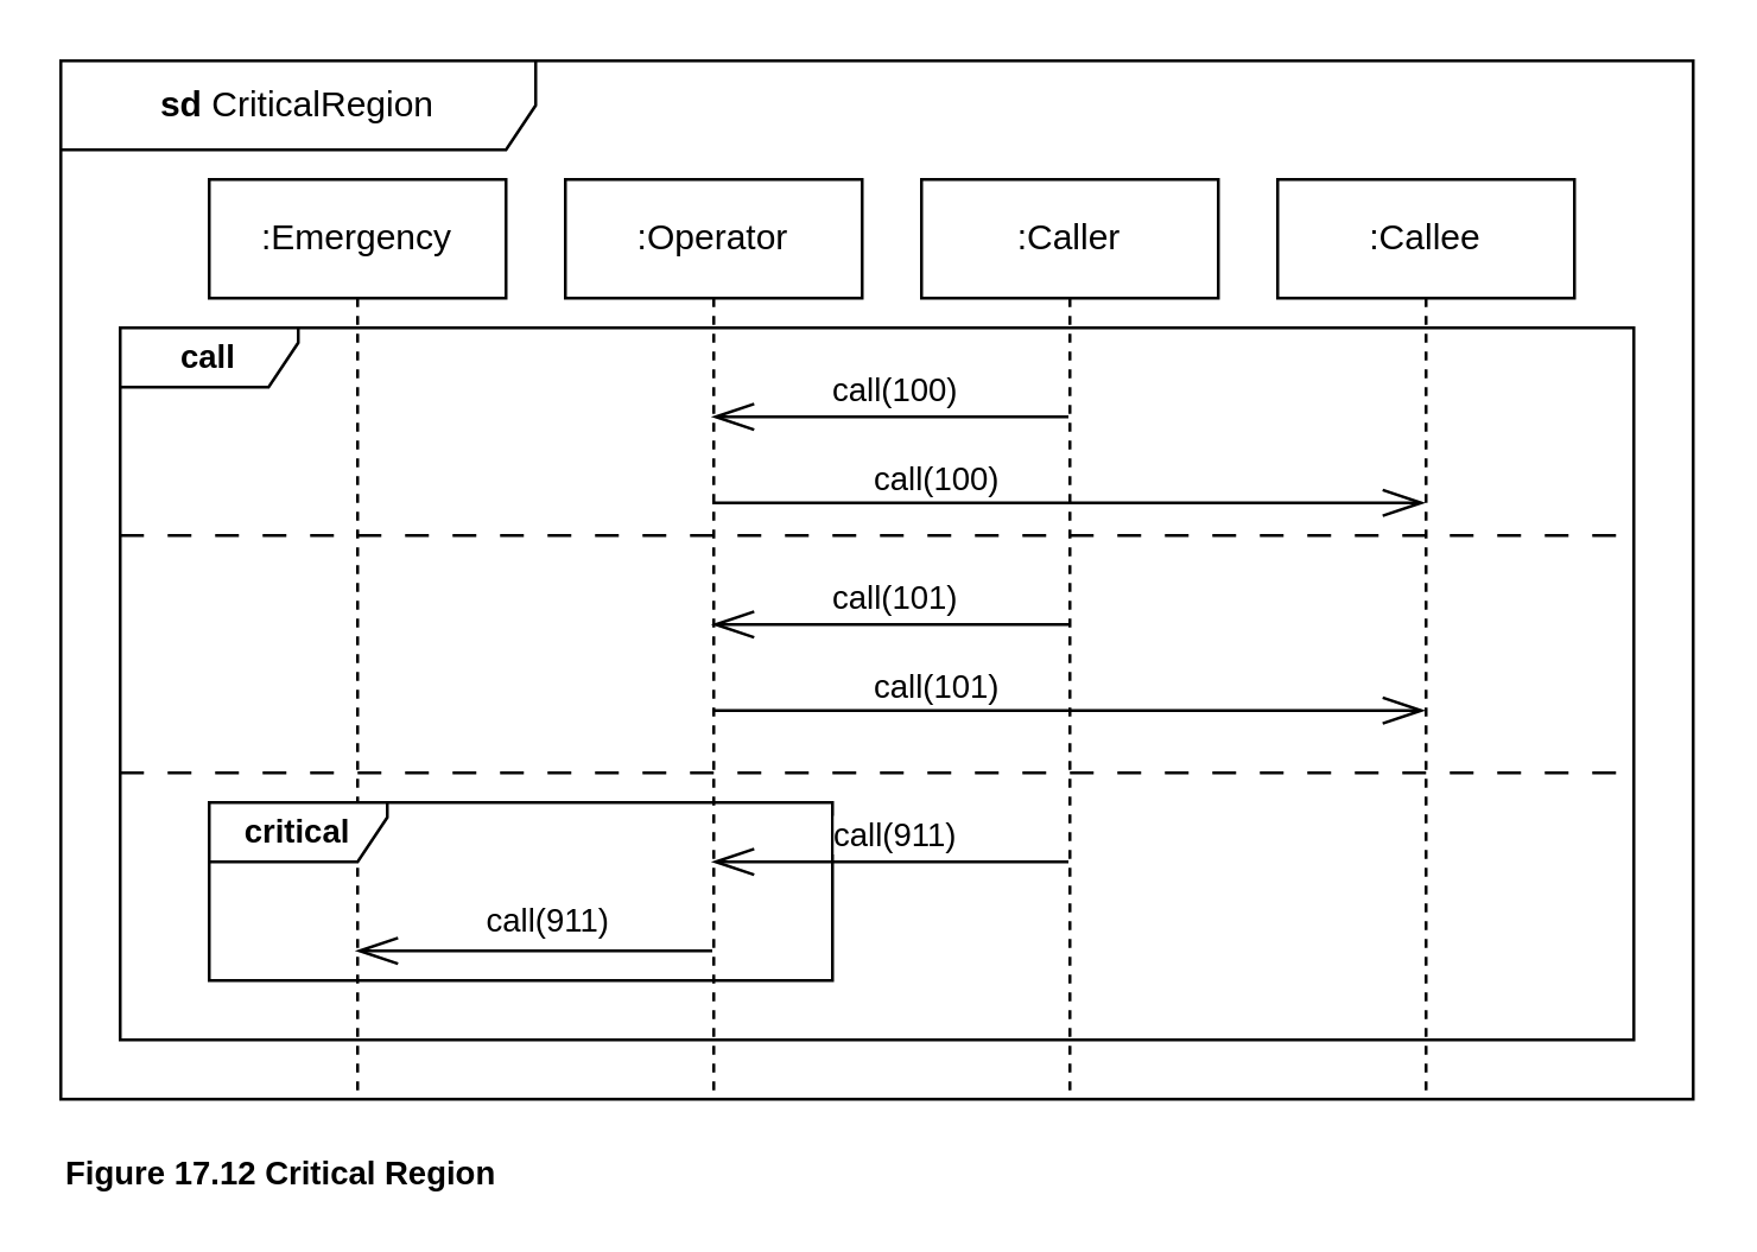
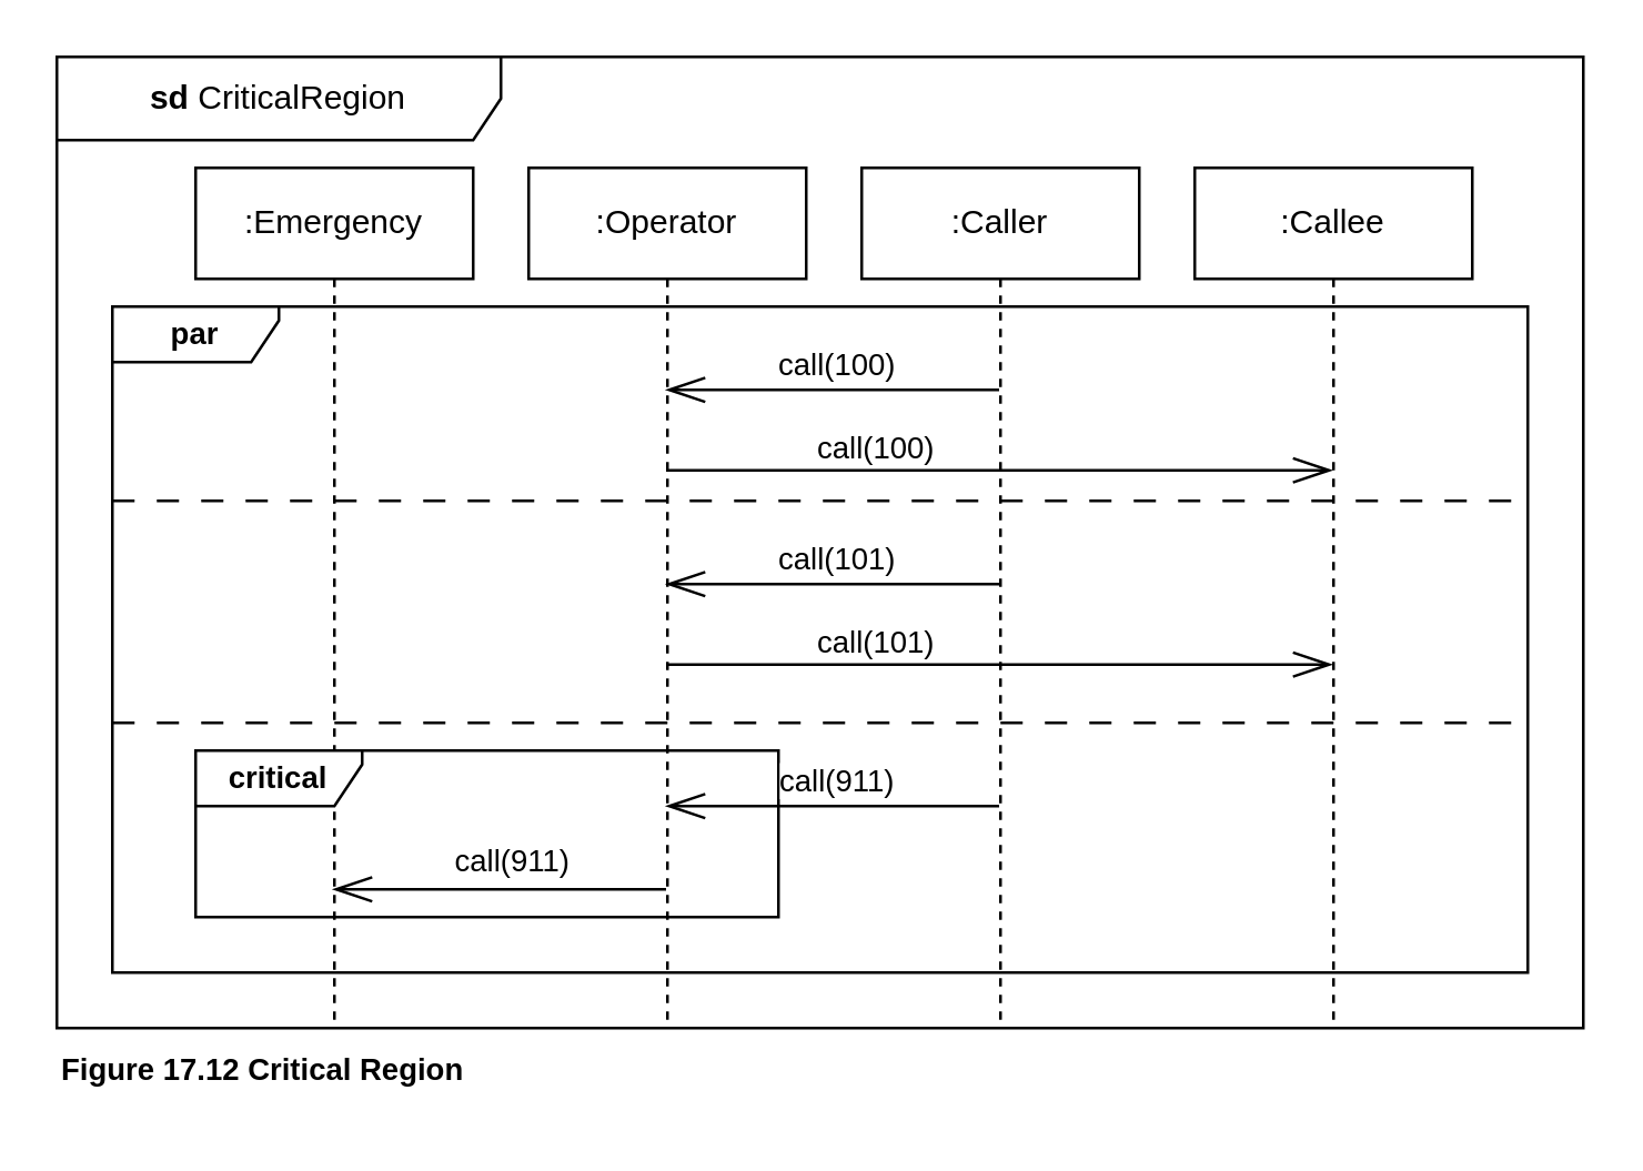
- <mxCell id="8" value="call" style="shape=umlFrame;whiteSpace=wrap;html=1;pointerEvents=0;recursiveResize=0;container=1;collapsible=0;width=60;fontFamily=Helvetica;fontSize=11;fontColor=default;fontStyle=1;height=20;gradientColor=none;swimlaneFillColor=none;" vertex="1" parent="2"><mxGeometry x="20" y="90" width="510" height="240" as="geometry" /></mxCell>
+ <mxCell id="8" value="par" style="shape=umlFrame;whiteSpace=wrap;html=1;pointerEvents=0;recursiveResize=0;container=1;collapsible=0;width=60;fontFamily=Helvetica;fontSize=11;fontColor=default;fontStyle=1;height=20;gradientColor=none;swimlaneFillColor=none;" vertex="1" parent="2"><mxGeometry x="20" y="90" width="510" height="240" as="geometry" /></mxCell>
- <mxCell id="13" value="&lt;b&gt;Figure 17.12 Critical Region&lt;/b&gt;" style="text;html=1;align=left;verticalAlign=middle;resizable=0;points=[];autosize=1;strokeColor=none;fillColor=none;fontSize=11;fontFamily=Helvetica;fontColor=default;" vertex="1" parent="1"><mxGeometry x="20" y="380" width="170" height="30" as="geometry" /></mxCell>
+ <mxCell id="13" value="&lt;b&gt;Figure 17.12 Critical Region&lt;/b&gt;" style="text;html=1;align=left;verticalAlign=middle;resizable=0;points=[];autosize=1;strokeColor=none;fillColor=none;fontSize=11;fontFamily=Helvetica;fontColor=default;" vertex="1" parent="1"><mxGeometry x="20" y="370" width="170" height="30" as="geometry" /></mxCell>
